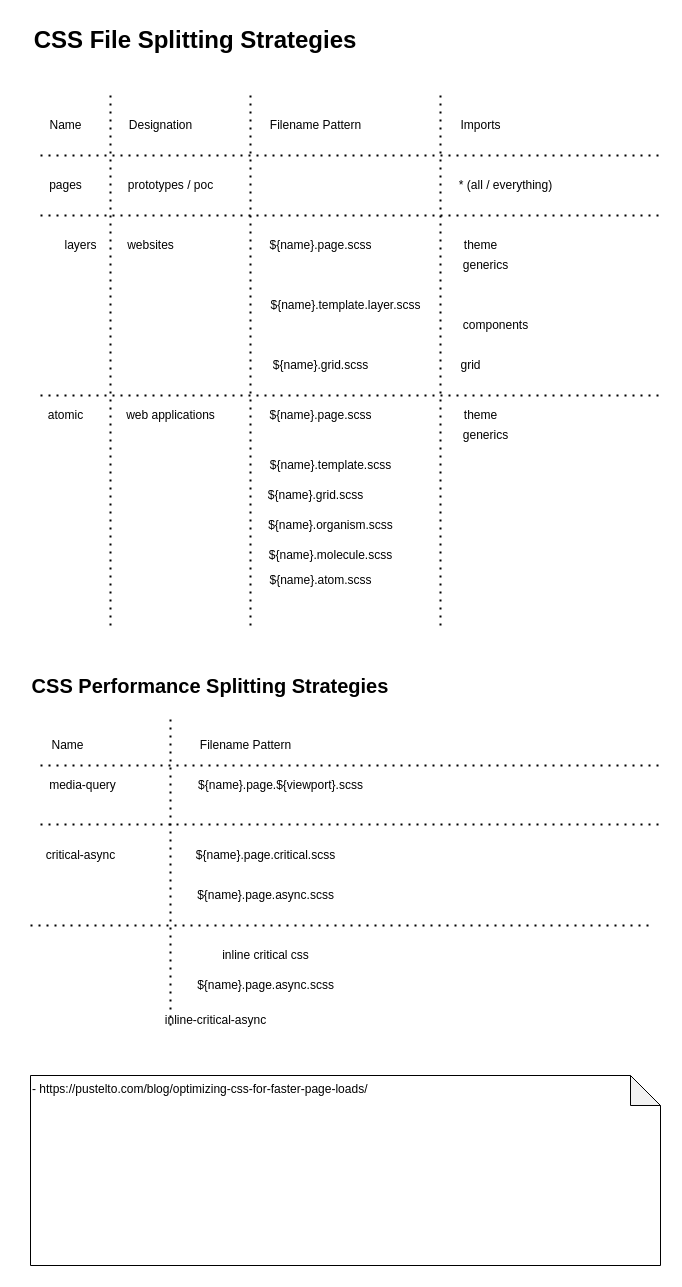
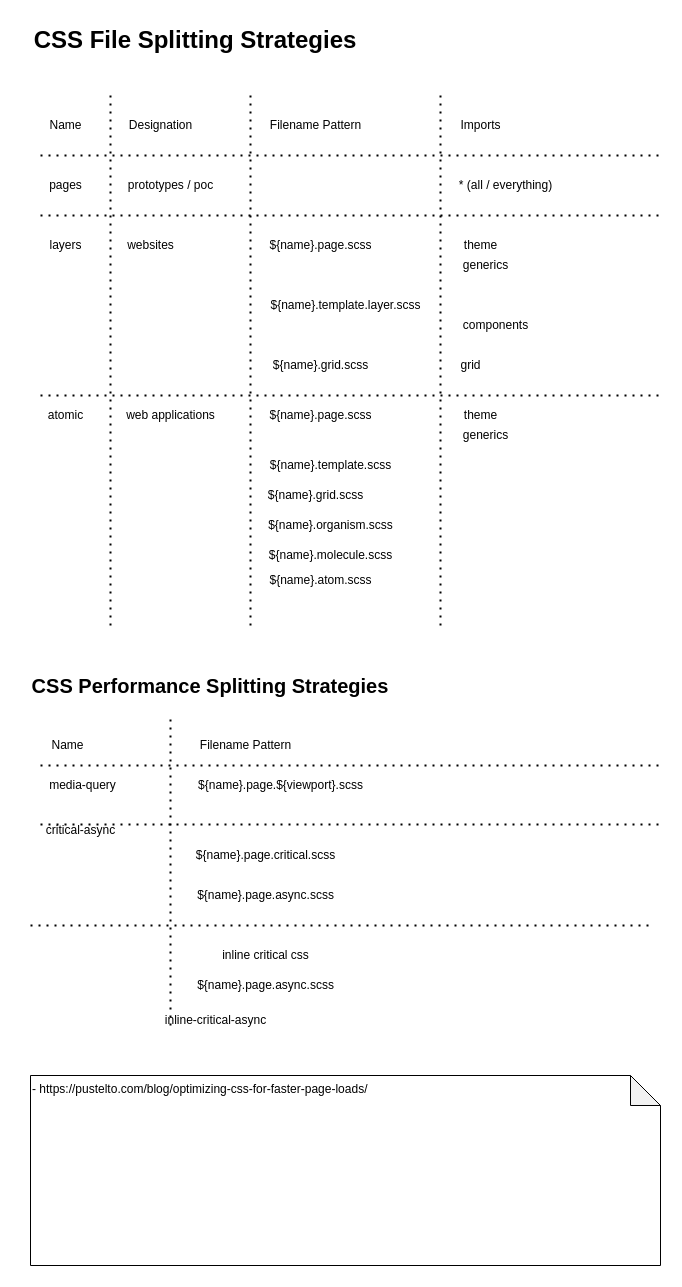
- <mxCell id="12" value="layers" style="text;html=1;align=center;verticalAlign=middle;resizable=0;points=[];autosize=1;strokeColor=none;fillColor=none;" parent="1" vertex="1"><mxGeometry x="55" y="235" width="50" height="20" as="geometry" /></mxCell>
+ <mxCell id="12" value="layers" style="text;html=1;align=center;verticalAlign=middle;resizable=0;points=[];autosize=1;strokeColor=none;fillColor=none;" parent="1" vertex="1"><mxGeometry x="40" y="235" width="50" height="20" as="geometry" /></mxCell>
- <mxCell id="43" value="critical-async" style="text;html=1;align=center;verticalAlign=middle;resizable=0;points=[];autosize=1;strokeColor=none;fillColor=none;" parent="1" vertex="1"><mxGeometry x="40" y="845" width="80" height="20" as="geometry" /></mxCell>
+ <mxCell id="43" value="critical-async" style="text;html=1;align=center;verticalAlign=middle;resizable=0;points=[];autosize=1;strokeColor=none;fillColor=none;" parent="1" vertex="1"><mxGeometry x="40" y="820" width="80" height="20" as="geometry" /></mxCell>
